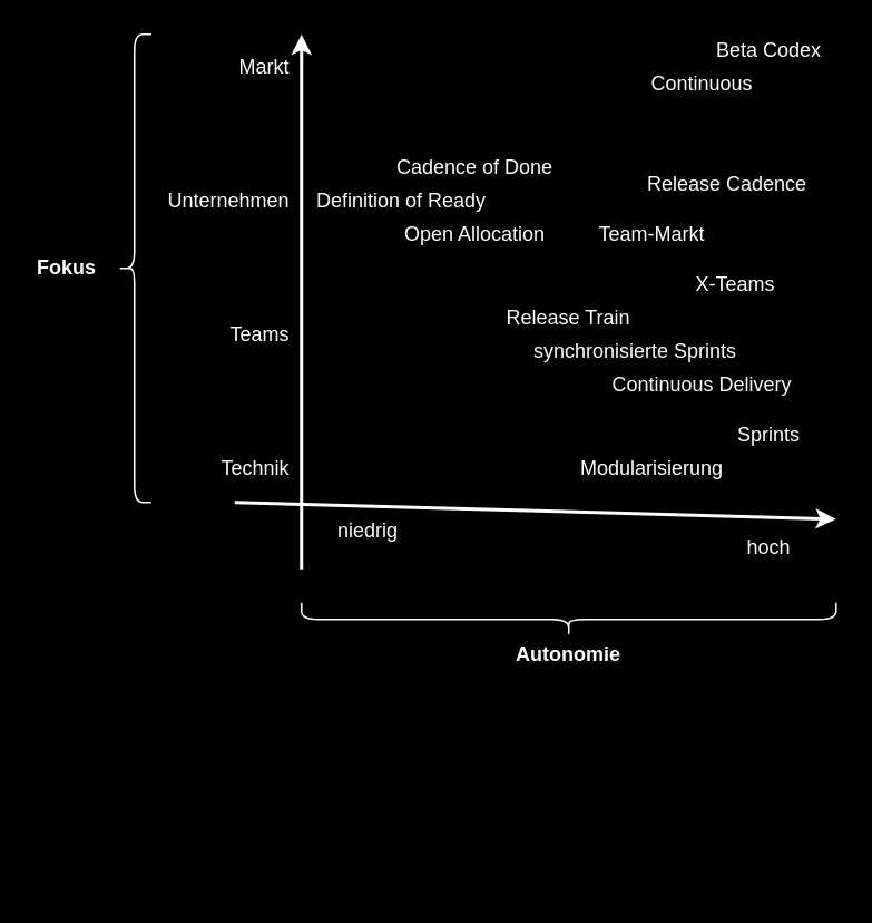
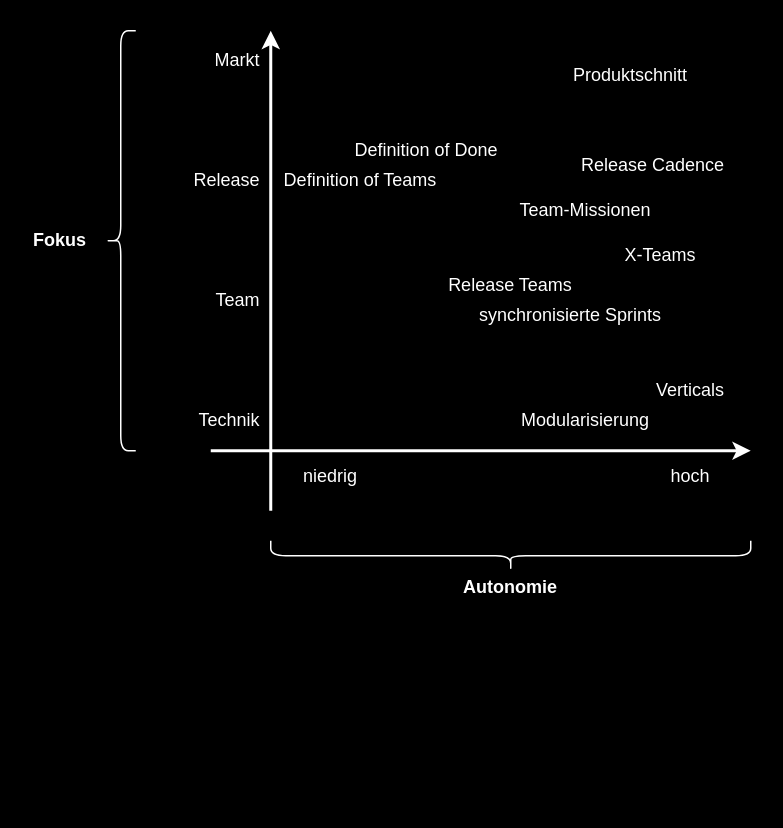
- <mxCell id="25" value="Beta Codex" style="text;html=1;strokeColor=none;fillColor=none;align=center;verticalAlign=middle;whiteSpace=wrap;rounded=0;fontColor=#FFFFFF;" vertex="1" parent="1"><mxGeometry x="420" y="20" width="80" height="20" as="geometry" /></mxCell>
- <mxCell id="26" value="Continuous" style="text;html=1;strokeColor=none;fillColor=none;align=center;verticalAlign=middle;whiteSpace=wrap;rounded=0;fontColor=#FFFFFF;" vertex="1" parent="1"><mxGeometry x="380" y="40" width="80" height="20" as="geometry" /></mxCell>
+ <mxCell id="26" value="Produktschnitt" style="text;html=1;strokeColor=none;fillColor=none;align=center;verticalAlign=middle;whiteSpace=wrap;rounded=0;fontColor=#FFFFFF;" vertex="1" parent="1"><mxGeometry x="380" y="40" width="80" height="20" as="geometry" /></mxCell>
- <mxCell id="23" value="Cadence of Done" style="text;html=1;strokeColor=none;fillColor=none;align=center;verticalAlign=middle;whiteSpace=wrap;rounded=0;fontColor=#FFFFFF;" vertex="1" parent="1"><mxGeometry x="224" y="90" width="120" height="20" as="geometry" /></mxCell>
+ <mxCell id="23" value="Definition of Done" style="text;html=1;strokeColor=none;fillColor=none;align=center;verticalAlign=middle;whiteSpace=wrap;rounded=0;fontColor=#FFFFFF;" vertex="1" parent="1"><mxGeometry x="224" y="90" width="120" height="20" as="geometry" /></mxCell>
- <mxCell id="9" value="Unternehmen" style="text;html=1;strokeColor=none;fillColor=none;align=right;verticalAlign=middle;whiteSpace=wrap;rounded=0;spacingRight=5;fontColor=#FFFFFF;" vertex="1" parent="1"><mxGeometry x="100" y="100" width="80" height="40" as="geometry" /></mxCell>
+ <mxCell id="9" value="Release" style="text;html=1;strokeColor=none;fillColor=none;align=right;verticalAlign=middle;whiteSpace=wrap;rounded=0;spacingRight=5;fontColor=#FFFFFF;" vertex="1" parent="1"><mxGeometry x="100" y="100" width="80" height="40" as="geometry" /></mxCell>
- <mxCell id="22" value="Definition of Ready" style="text;html=1;strokeColor=none;fillColor=none;align=center;verticalAlign=middle;whiteSpace=wrap;rounded=0;fontColor=#FFFFFF;" vertex="1" parent="1"><mxGeometry x="180" y="110" width="120" height="20" as="geometry" /></mxCell>
+ <mxCell id="22" value="Definition of Teams" style="text;html=1;strokeColor=none;fillColor=none;align=center;verticalAlign=middle;whiteSpace=wrap;rounded=0;fontColor=#FFFFFF;" vertex="1" parent="1"><mxGeometry x="180" y="110" width="120" height="20" as="geometry" /></mxCell>
- <mxCell id="21" value="Open Allocation" style="text;html=1;strokeColor=none;fillColor=none;align=center;verticalAlign=middle;whiteSpace=wrap;rounded=0;fontColor=#FFFFFF;" vertex="1" parent="1"><mxGeometry x="238" y="130" width="92" height="20" as="geometry" /></mxCell>
- <mxCell id="20" value="Team-Markt" style="text;html=1;strokeColor=none;fillColor=none;align=center;verticalAlign=middle;whiteSpace=wrap;rounded=0;fontColor=#FFFFFF;" vertex="1" parent="1"><mxGeometry x="340" y="130" width="100" height="20" as="geometry" /></mxCell>
+ <mxCell id="20" value="Team-Missionen" style="text;html=1;strokeColor=none;fillColor=none;align=center;verticalAlign=middle;whiteSpace=wrap;rounded=0;fontColor=#FFFFFF;" vertex="1" parent="1"><mxGeometry x="340" y="130" width="100" height="20" as="geometry" /></mxCell>
- <mxCell id="18" value="Release Train" style="text;html=1;strokeColor=none;fillColor=none;align=center;verticalAlign=middle;whiteSpace=wrap;rounded=0;fontColor=#FFFFFF;" vertex="1" parent="1"><mxGeometry x="290" y="180" width="100" height="20" as="geometry" /></mxCell>
+ <mxCell id="18" value="Release Teams" style="text;html=1;strokeColor=none;fillColor=none;align=center;verticalAlign=middle;whiteSpace=wrap;rounded=0;fontColor=#FFFFFF;" vertex="1" parent="1"><mxGeometry x="290" y="180" width="100" height="20" as="geometry" /></mxCell>
- <mxCell id="8" value="Teams" style="text;html=1;strokeColor=none;fillColor=none;align=right;verticalAlign=middle;whiteSpace=wrap;rounded=0;spacingRight=5;fontColor=#FFFFFF;" vertex="1" parent="1"><mxGeometry x="100" y="180" width="80" height="40" as="geometry" /></mxCell>
+ <mxCell id="8" value="Team" style="text;html=1;strokeColor=none;fillColor=none;align=right;verticalAlign=middle;whiteSpace=wrap;rounded=0;spacingRight=5;fontColor=#FFFFFF;" vertex="1" parent="1"><mxGeometry x="100" y="180" width="80" height="40" as="geometry" /></mxCell>
- <mxCell id="16" value="Continuous Delivery" style="text;html=1;strokeColor=none;fillColor=none;align=center;verticalAlign=middle;whiteSpace=wrap;rounded=0;fontColor=#FFFFFF;" vertex="1" parent="1"><mxGeometry x="360" y="220" width="120" height="20" as="geometry" /></mxCell>
- <mxCell id="15" value="Sprints" style="text;html=1;strokeColor=none;fillColor=none;align=center;verticalAlign=middle;whiteSpace=wrap;rounded=0;fontColor=#FFFFFF;" vertex="1" parent="1"><mxGeometry x="430" y="250" width="60" height="20" as="geometry" /></mxCell>
+ <mxCell id="15" value="Verticals" style="text;html=1;strokeColor=none;fillColor=none;align=center;verticalAlign=middle;whiteSpace=wrap;rounded=0;fontColor=#FFFFFF;" vertex="1" parent="1"><mxGeometry x="430" y="250" width="60" height="20" as="geometry" /></mxCell>
- <mxCell id="5" value="hoch" style="text;html=1;strokeColor=none;fillColor=none;align=center;verticalAlign=top;whiteSpace=wrap;rounded=0;spacingTop=5;spacing=0;fontColor=#FFFFFF;" vertex="1" parent="1"><mxGeometry x="420" y="310" width="80" height="40" as="geometry" /></mxCell>
+ <mxCell id="5" value="hoch" style="text;html=1;strokeColor=none;fillColor=none;align=center;verticalAlign=top;whiteSpace=wrap;rounded=0;spacingTop=5;spacing=0;fontColor=#FFFFFF;" vertex="1" parent="1"><mxGeometry x="420" y="300" width="80" height="40" as="geometry" /></mxCell>
